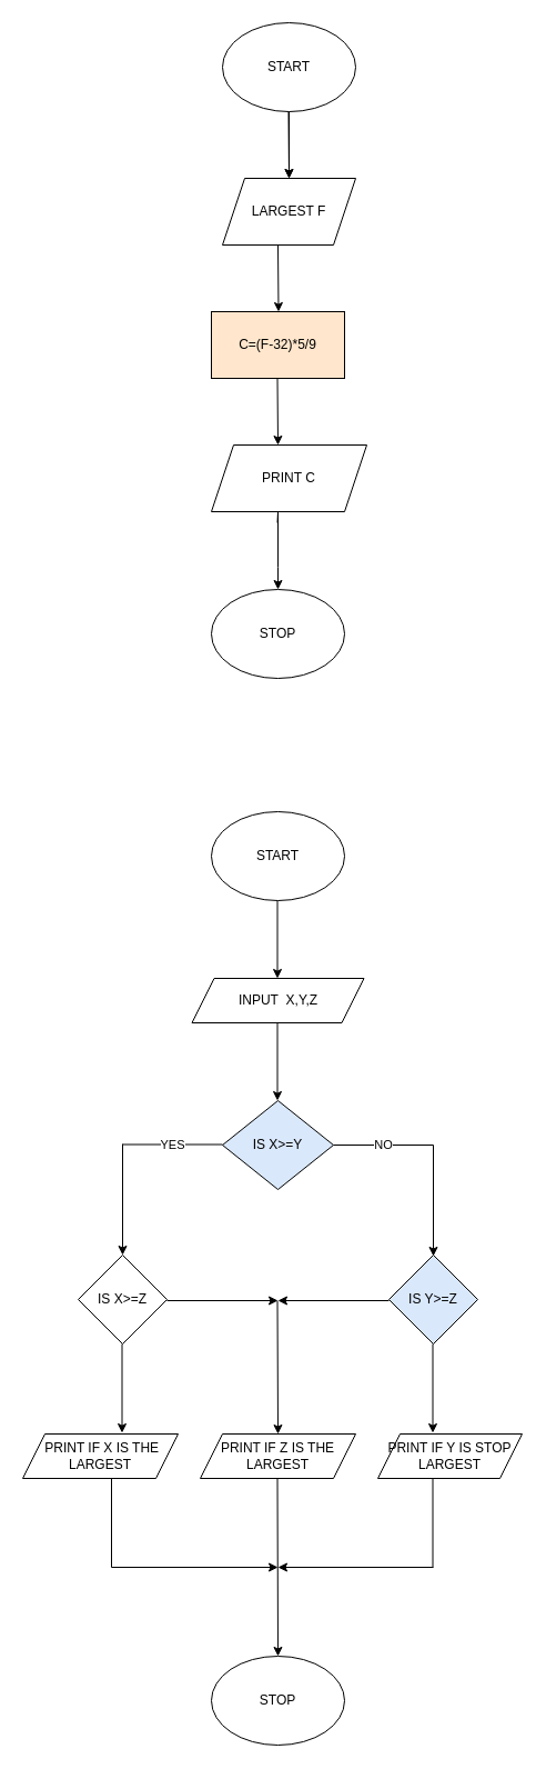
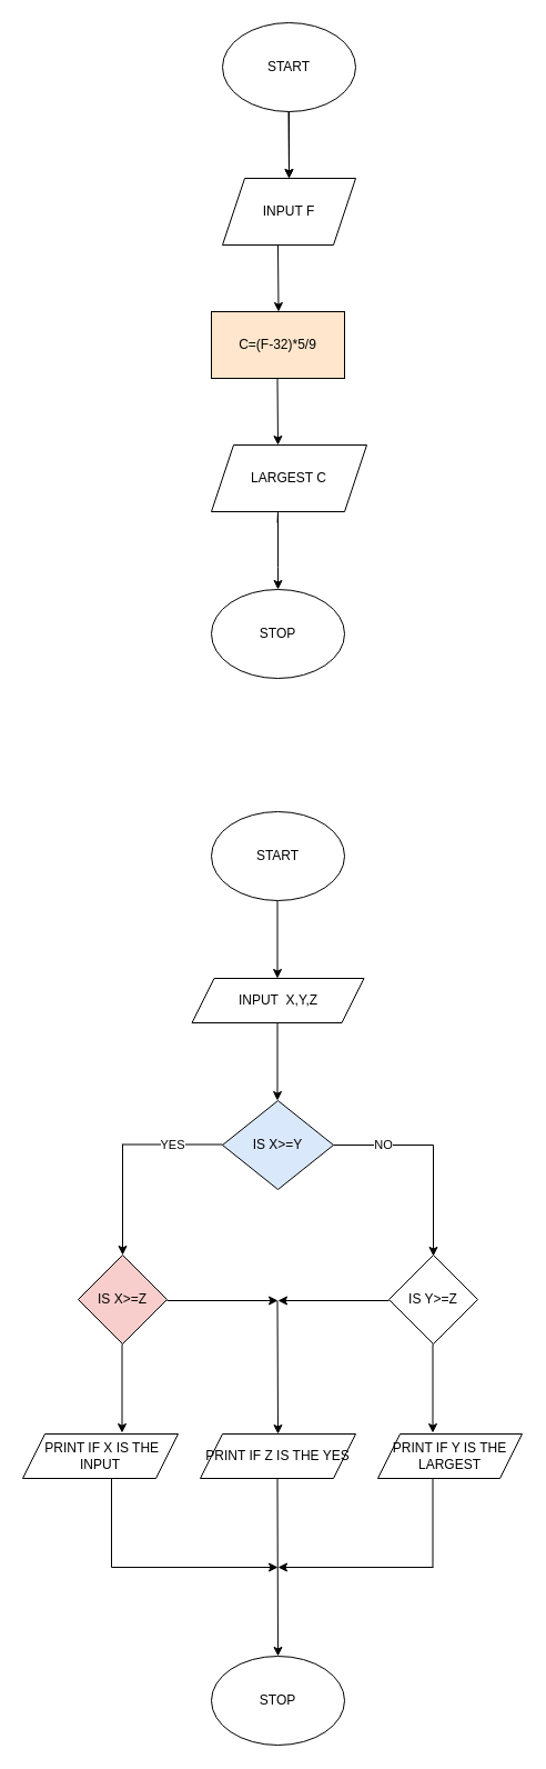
- <mxCell id="5" value="LARGEST F" style="shape=parallelogram;perimeter=parallelogramPerimeter;whiteSpace=wrap;html=1;fixedSize=1;" vertex="1" parent="1"><mxGeometry x="200" y="160" width="120" height="60" as="geometry" /></mxCell>
+ <mxCell id="5" value="INPUT F" style="shape=parallelogram;perimeter=parallelogramPerimeter;whiteSpace=wrap;html=1;fixedSize=1;" vertex="1" parent="1"><mxGeometry x="200" y="160" width="120" height="60" as="geometry" /></mxCell>
- <mxCell id="9" value="PRINT C" style="shape=parallelogram;perimeter=parallelogramPerimeter;whiteSpace=wrap;html=1;fixedSize=1;" vertex="1" parent="1"><mxGeometry x="190" y="400" width="140" height="60" as="geometry" /></mxCell>
+ <mxCell id="9" value="LARGEST C" style="shape=parallelogram;perimeter=parallelogramPerimeter;whiteSpace=wrap;html=1;fixedSize=1;" vertex="1" parent="1"><mxGeometry x="190" y="400" width="140" height="60" as="geometry" /></mxCell>
- <mxCell id="21" value="IS X&amp;gt;=Z" style="rhombus;whiteSpace=wrap;html=1;" vertex="1" parent="1"><mxGeometry x="70" y="1129" width="80" height="80" as="geometry" /></mxCell>
+ <mxCell id="21" value="IS X&amp;gt;=Z" style="rhombus;whiteSpace=wrap;html=1;fillColor=#f8cecc;" vertex="1" parent="1"><mxGeometry x="70" y="1129" width="80" height="80" as="geometry" /></mxCell>
- <mxCell id="28" value="IS Y&amp;gt;=Z" style="rhombus;whiteSpace=wrap;html=1;fillColor=#dae8fc;" vertex="1" parent="1"><mxGeometry x="350" y="1129" width="80" height="80" as="geometry" /></mxCell>
+ <mxCell id="28" value="IS Y&amp;gt;=Z" style="rhombus;whiteSpace=wrap;html=1;" vertex="1" parent="1"><mxGeometry x="350" y="1129" width="80" height="80" as="geometry" /></mxCell>
- <mxCell id="27" value="&amp;nbsp;PRINT IF X IS THE LARGEST" style="shape=parallelogram;perimeter=parallelogramPerimeter;whiteSpace=wrap;html=1;fixedSize=1;" vertex="1" parent="1"><mxGeometry x="20" y="1290" width="140" height="40" as="geometry" /></mxCell>
+ <mxCell id="27" value="&amp;nbsp;PRINT IF X IS THE INPUT" style="shape=parallelogram;perimeter=parallelogramPerimeter;whiteSpace=wrap;html=1;fixedSize=1;" vertex="1" parent="1"><mxGeometry x="20" y="1290" width="140" height="40" as="geometry" /></mxCell>
- <mxCell id="29" value="PRINT IF Z IS THE LARGEST" style="shape=parallelogram;perimeter=parallelogramPerimeter;whiteSpace=wrap;html=1;fixedSize=1;" vertex="1" parent="1"><mxGeometry x="180" y="1290" width="140" height="40" as="geometry" /></mxCell>
+ <mxCell id="29" value="PRINT IF Z IS THE YES" style="shape=parallelogram;perimeter=parallelogramPerimeter;whiteSpace=wrap;html=1;fixedSize=1;" vertex="1" parent="1"><mxGeometry x="180" y="1290" width="140" height="40" as="geometry" /></mxCell>
- <mxCell id="30" value="PRINT IF Y IS STOP LARGEST" style="shape=parallelogram;perimeter=parallelogramPerimeter;whiteSpace=wrap;html=1;fixedSize=1;" vertex="1" parent="1"><mxGeometry x="340" y="1290" width="130" height="40" as="geometry" /></mxCell>
+ <mxCell id="30" value="PRINT IF Y IS THE LARGEST" style="shape=parallelogram;perimeter=parallelogramPerimeter;whiteSpace=wrap;html=1;fixedSize=1;" vertex="1" parent="1"><mxGeometry x="340" y="1290" width="130" height="40" as="geometry" /></mxCell>
